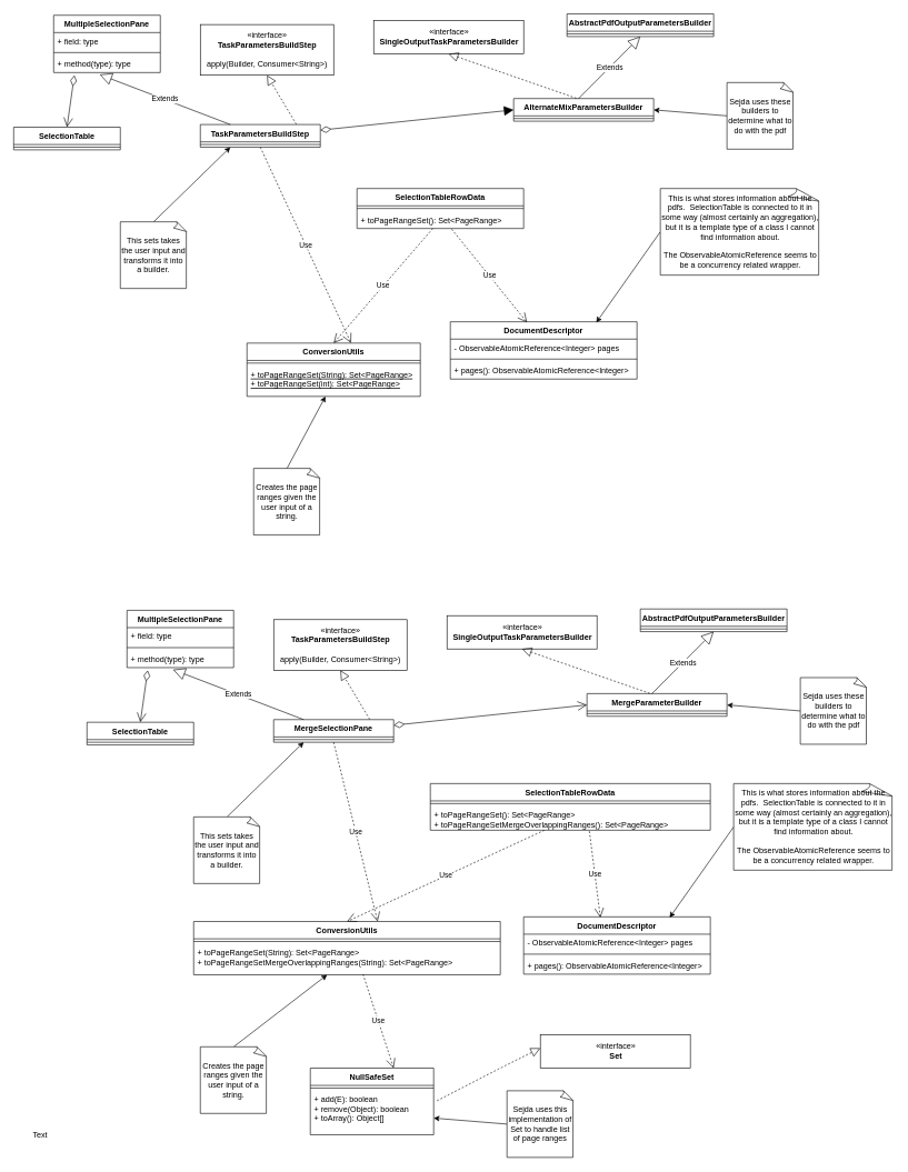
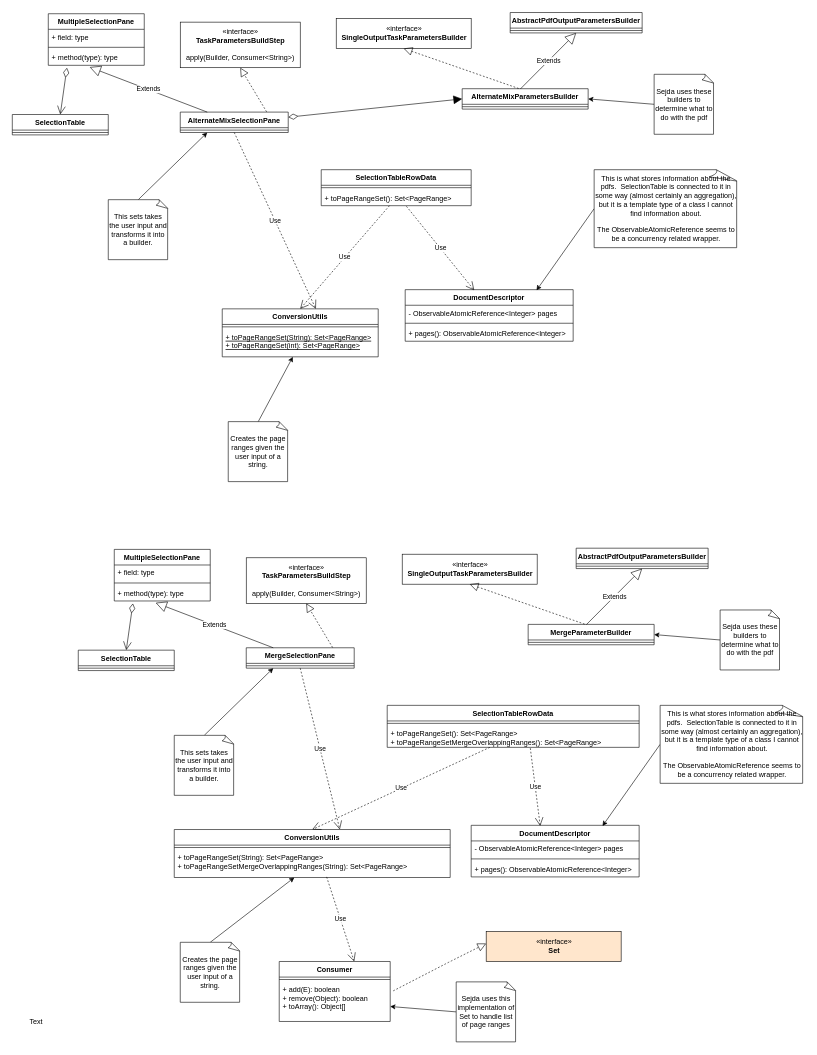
- <mxCell id="2" value="TaskParametersBuildStep" style="swimlane;fontStyle=1;align=center;verticalAlign=top;childLayout=stackLayout;horizontal=1;startSize=26;horizontalStack=0;resizeParent=1;resizeParentMax=0;resizeLast=0;collapsible=1;marginBottom=0;" parent="1" vertex="1"><mxGeometry x="300" y="186" width="180" height="34" as="geometry" /></mxCell>
+ <mxCell id="2" value="AlternateMixSelectionPane" style="swimlane;fontStyle=1;align=center;verticalAlign=top;childLayout=stackLayout;horizontal=1;startSize=26;horizontalStack=0;resizeParent=1;resizeParentMax=0;resizeLast=0;collapsible=1;marginBottom=0;" parent="1" vertex="1"><mxGeometry x="300" y="186" width="180" height="34" as="geometry" /></mxCell>
- <mxCell id="69" value="1" style="endArrow=open;html=1;endSize=12;startArrow=diamondThin;startSize=14;startFill=0;align=left;verticalAlign=bottom;exitX=1;exitY=0.25;exitDx=0;exitDy=0;entryX=0;entryY=0.5;entryDx=0;entryDy=0;noLabel=1;fontColor=none;" parent="1" source="43" target="49" edge="1"><mxGeometry x="-1" y="3" relative="1" as="geometry"><mxPoint x="591" y="1133" as="sourcePoint" /><mxPoint x="877" y="1091" as="targetPoint" /></mxGeometry></mxCell>
- <mxCell id="90" value="«interface»&lt;br&gt;&lt;b&gt;Set&lt;/b&gt;" style="html=1;" vertex="1" parent="1"><mxGeometry x="810" y="1552" width="225" height="50" as="geometry" /></mxCell>
+ <mxCell id="90" value="«interface»&lt;br&gt;&lt;b&gt;Set&lt;/b&gt;" style="html=1;fillColor=#ffe6cc;" vertex="1" parent="1"><mxGeometry x="810" y="1552" width="225" height="50" as="geometry" /></mxCell>
- <mxCell id="86" value="NullSafeSet" style="swimlane;fontStyle=1;align=center;verticalAlign=top;childLayout=stackLayout;horizontal=1;startSize=26;horizontalStack=0;resizeParent=1;resizeParentMax=0;resizeLast=0;collapsible=1;marginBottom=0;" vertex="1" parent="1"><mxGeometry x="465" y="1602" width="185" height="100" as="geometry" /></mxCell>
+ <mxCell id="86" value="Consumer" style="swimlane;fontStyle=1;align=center;verticalAlign=top;childLayout=stackLayout;horizontal=1;startSize=26;horizontalStack=0;resizeParent=1;resizeParentMax=0;resizeLast=0;collapsible=1;marginBottom=0;" vertex="1" parent="1"><mxGeometry x="465" y="1602" width="185" height="100" as="geometry" /></mxCell>
